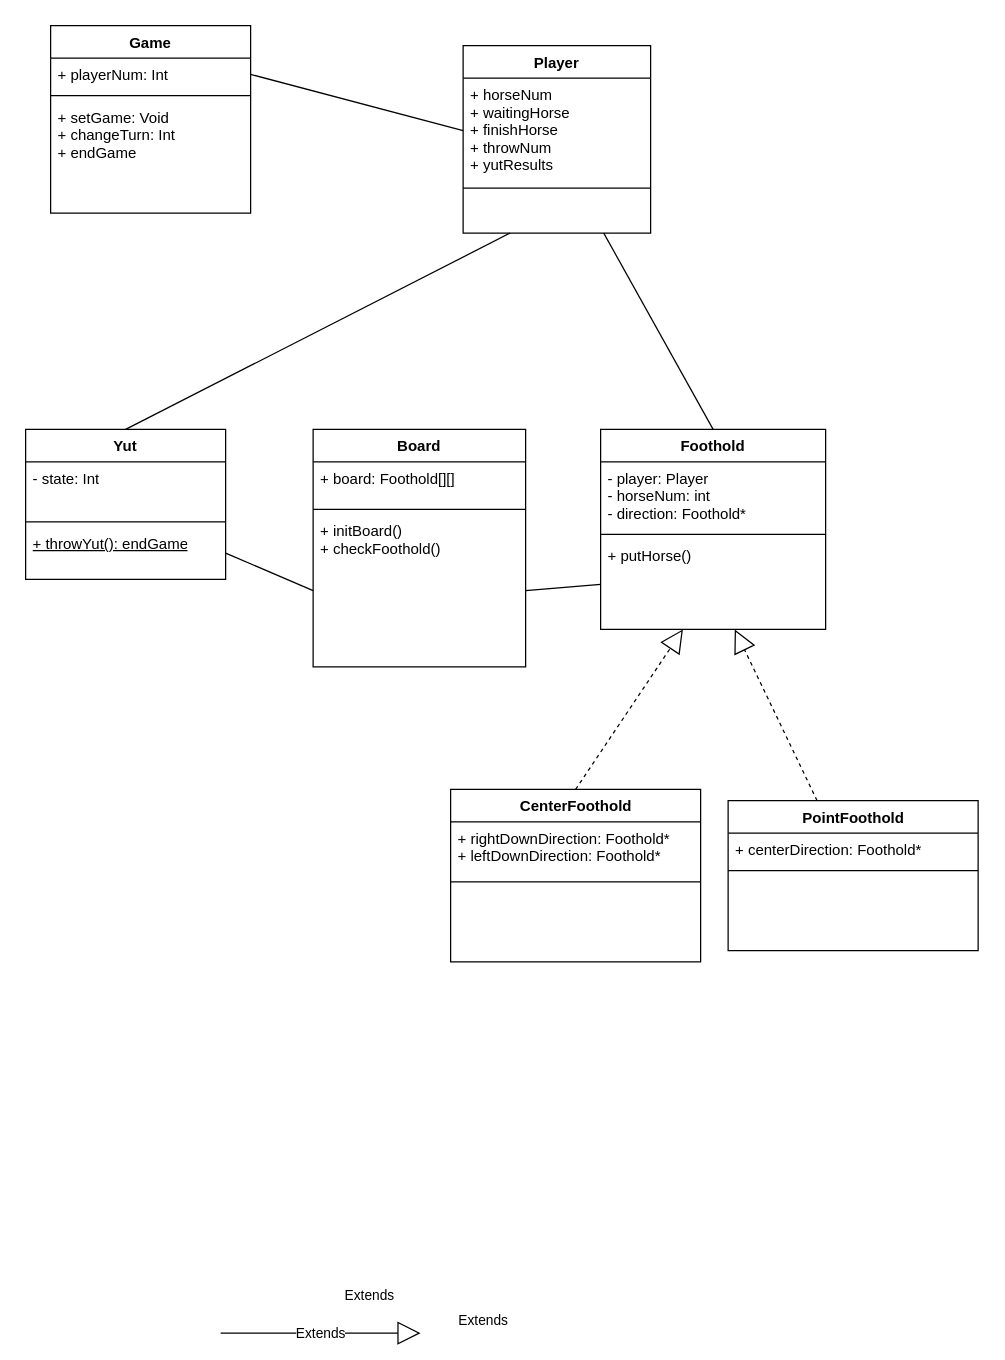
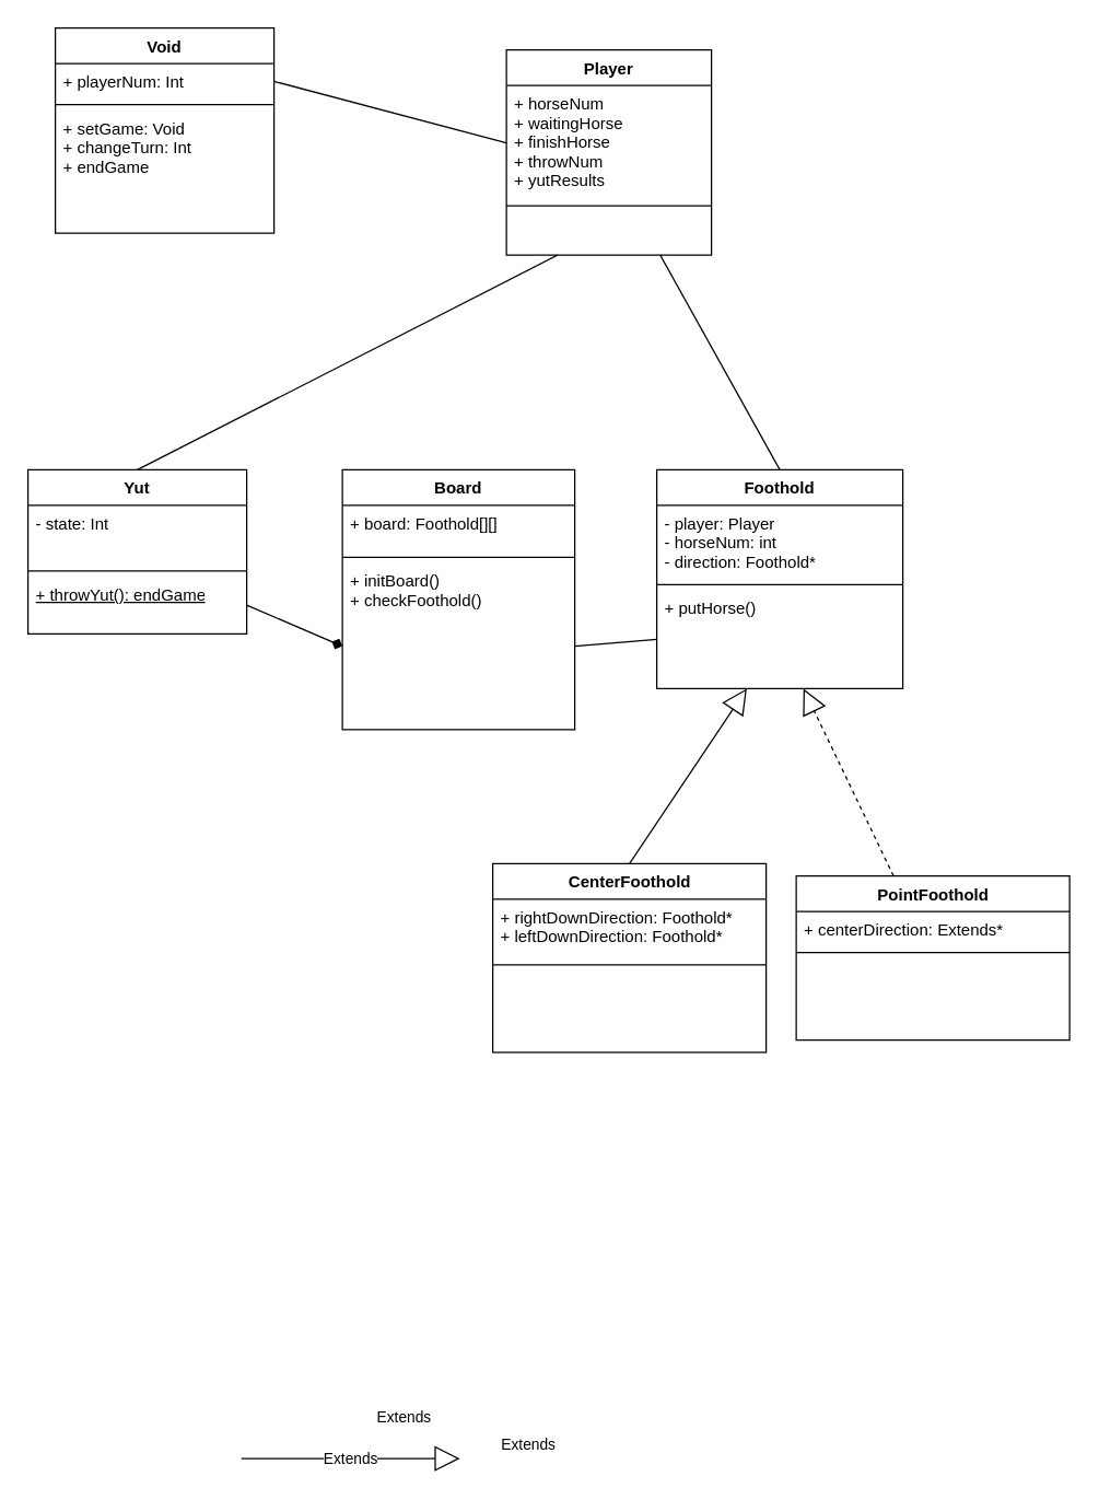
- <mxCell id="29" value="Game" style="swimlane;fontStyle=1;align=center;verticalAlign=top;childLayout=stackLayout;horizontal=1;startSize=26;horizontalStack=0;resizeParent=1;resizeParentMax=0;resizeLast=0;collapsible=1;marginBottom=0;" vertex="1" parent="1"><mxGeometry x="40" y="20" width="160" height="150" as="geometry" /></mxCell>
+ <mxCell id="29" value="Void" style="swimlane;fontStyle=1;align=center;verticalAlign=top;childLayout=stackLayout;horizontal=1;startSize=26;horizontalStack=0;resizeParent=1;resizeParentMax=0;resizeLast=0;collapsible=1;marginBottom=0;" vertex="1" parent="1"><mxGeometry x="40" y="20" width="160" height="150" as="geometry" /></mxCell>
- <mxCell id="27" value="" style="endArrow=none;html=1;entryX=0;entryY=0.5;entryDx=0;entryDy=0;exitX=1;exitY=0.5;exitDx=0;exitDy=0;" parent="1" source="5" target="9" edge="1"><mxGeometry width="50" height="50" relative="1" as="geometry"><mxPoint x="20" y="923" as="sourcePoint" /><mxPoint x="70" y="873" as="targetPoint" /></mxGeometry></mxCell>
+ <mxCell id="27" value="" style="endArrow=diamond;html=1;entryX=0;entryY=0.5;entryDx=0;entryDy=0;exitX=1;exitY=0.5;exitDx=0;exitDy=0;" parent="1" source="5" target="9" edge="1"><mxGeometry width="50" height="50" relative="1" as="geometry"><mxPoint x="20" y="923" as="sourcePoint" /><mxPoint x="70" y="873" as="targetPoint" /></mxGeometry></mxCell>
- <mxCell id="35" value="Extends" style="endArrow=block;endSize=16;endFill=0;html=1;exitX=0.5;exitY=0;exitDx=0;exitDy=0;dashed=1;" edge="1" parent="1" source="18" target="13"><mxGeometry x="-1" y="-437" width="160" relative="1" as="geometry"><mxPoint x="16" y="786" as="sourcePoint" /><mxPoint x="176" y="786" as="targetPoint" /><mxPoint x="-528" y="162" as="offset" /></mxGeometry></mxCell>
+ <mxCell id="35" value="Extends" style="endArrow=block;endSize=16;endFill=0;html=1;exitX=0.5;exitY=0;exitDx=0;exitDy=0;" edge="1" parent="1" source="18" target="13"><mxGeometry x="-1" y="-437" width="160" relative="1" as="geometry"><mxPoint x="16" y="786" as="sourcePoint" /><mxPoint x="176" y="786" as="targetPoint" /><mxPoint x="-528" y="162" as="offset" /></mxGeometry></mxCell>
- <mxCell id="23" value="+ centerDirection: Foothold*" style="text;strokeColor=none;fillColor=none;align=left;verticalAlign=top;spacingLeft=4;spacingRight=4;overflow=hidden;rotatable=0;points=[[0,0.5],[1,0.5]];portConstraint=eastwest;" parent="22" vertex="1"><mxGeometry y="26" width="200" height="26" as="geometry" /></mxCell>
+ <mxCell id="23" value="+ centerDirection: Extends*" style="text;strokeColor=none;fillColor=none;align=left;verticalAlign=top;spacingLeft=4;spacingRight=4;overflow=hidden;rotatable=0;points=[[0,0.5],[1,0.5]];portConstraint=eastwest;" parent="22" vertex="1"><mxGeometry y="26" width="200" height="26" as="geometry" /></mxCell>
